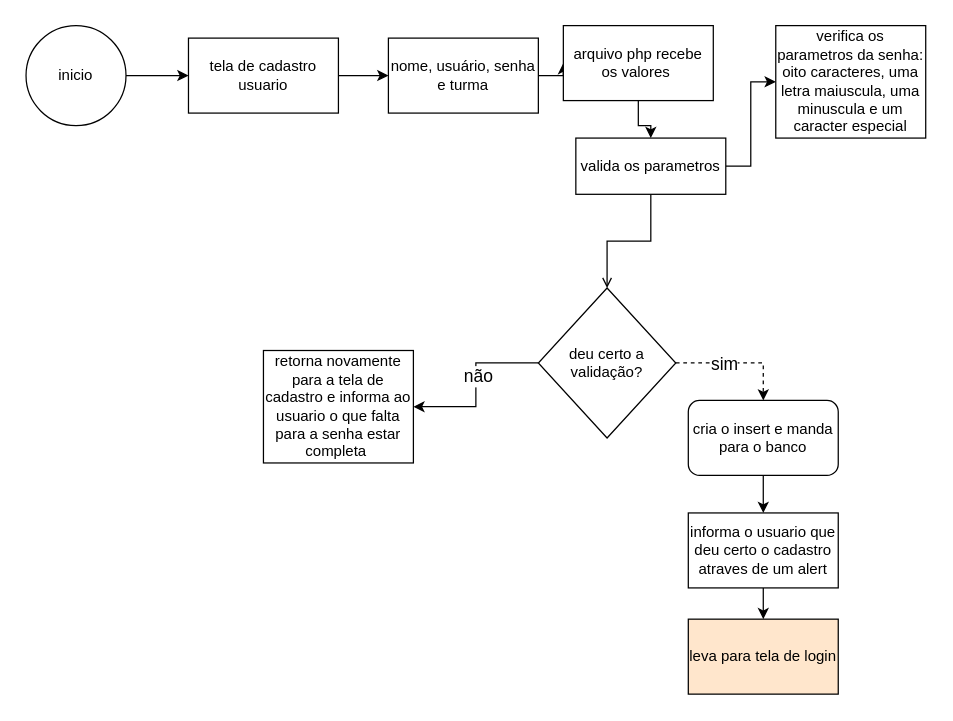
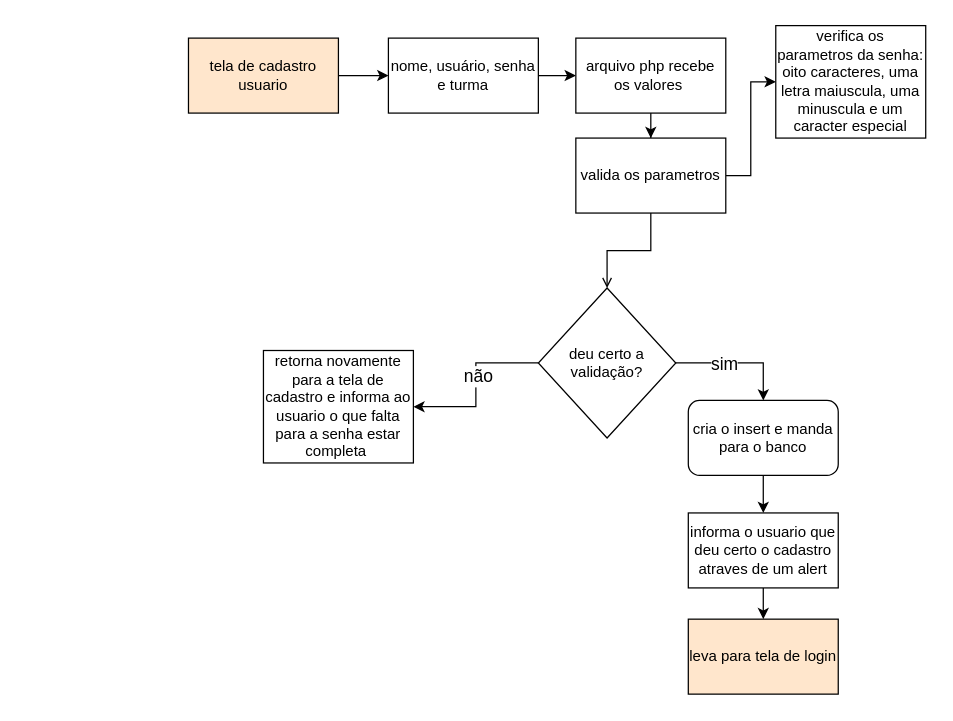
- <mxCell id="19" value="arquivo php recebe os valores&amp;nbsp;" style="rounded=0;whiteSpace=wrap;html=1;" vertex="1" parent="1"><mxGeometry x="450" y="20" width="120" height="60" as="geometry" /></mxCell>
+ <mxCell id="19" value="arquivo php recebe os valores&amp;nbsp;" style="rounded=0;whiteSpace=wrap;html=1;" vertex="1" parent="1"><mxGeometry x="460" y="30" width="120" height="60" as="geometry" /></mxCell>
- <mxCell id="3" value="inicio" style="ellipse;whiteSpace=wrap;html=1;aspect=fixed;" parent="1" vertex="1"><mxGeometry x="20" y="20" width="80" height="80" as="geometry" /></mxCell>
- <mxCell id="2" style="edgeStyle=orthogonalEdgeStyle;rounded=0;orthogonalLoop=1;jettySize=auto;html=1;exitX=1;exitY=0.5;exitDx=0;exitDy=0;entryX=0;entryY=0.5;entryDx=0;entryDy=0;" parent="1" source="3" target="5" edge="1"><mxGeometry relative="1" as="geometry" /></mxCell>
- <mxCell id="5" value="tela de cadastro usuario" style="whiteSpace=wrap;html=1;" parent="1" vertex="1"><mxGeometry x="150" y="30" width="120" height="60" as="geometry" /></mxCell>
+ <mxCell id="5" value="tela de cadastro usuario" style="whiteSpace=wrap;html=1;fillColor=#ffe6cc;" parent="1" vertex="1"><mxGeometry x="150" y="30" width="120" height="60" as="geometry" /></mxCell>
- <mxCell id="10" value="valida os parametros" style="whiteSpace=wrap;html=1;" parent="1" vertex="1"><mxGeometry x="460" y="110" width="120" height="45" as="geometry" /></mxCell>
+ <mxCell id="10" value="valida os parametros" style="whiteSpace=wrap;html=1;" parent="1" vertex="1"><mxGeometry x="460" y="110" width="120" height="60" as="geometry" /></mxCell>
- <mxCell id="22" value="" style="edgeStyle=orthogonalEdgeStyle;rounded=0;orthogonalLoop=1;jettySize=auto;html=1;fontSize=20;entryX=0.5;entryY=0;entryDx=0;entryDy=0;dashed=1;" edge="1" parent="1" source="14" target="24"><mxGeometry relative="1" as="geometry"><mxPoint x="540" y="290" as="sourcePoint" /><mxPoint x="610" y="410" as="targetPoint" /></mxGeometry></mxCell>
+ <mxCell id="22" value="" style="edgeStyle=orthogonalEdgeStyle;rounded=0;orthogonalLoop=1;jettySize=auto;html=1;fontSize=20;entryX=0.5;entryY=0;entryDx=0;entryDy=0;" edge="1" parent="1" source="14" target="24"><mxGeometry relative="1" as="geometry"><mxPoint x="540" y="290" as="sourcePoint" /><mxPoint x="610" y="410" as="targetPoint" /></mxGeometry></mxCell>
